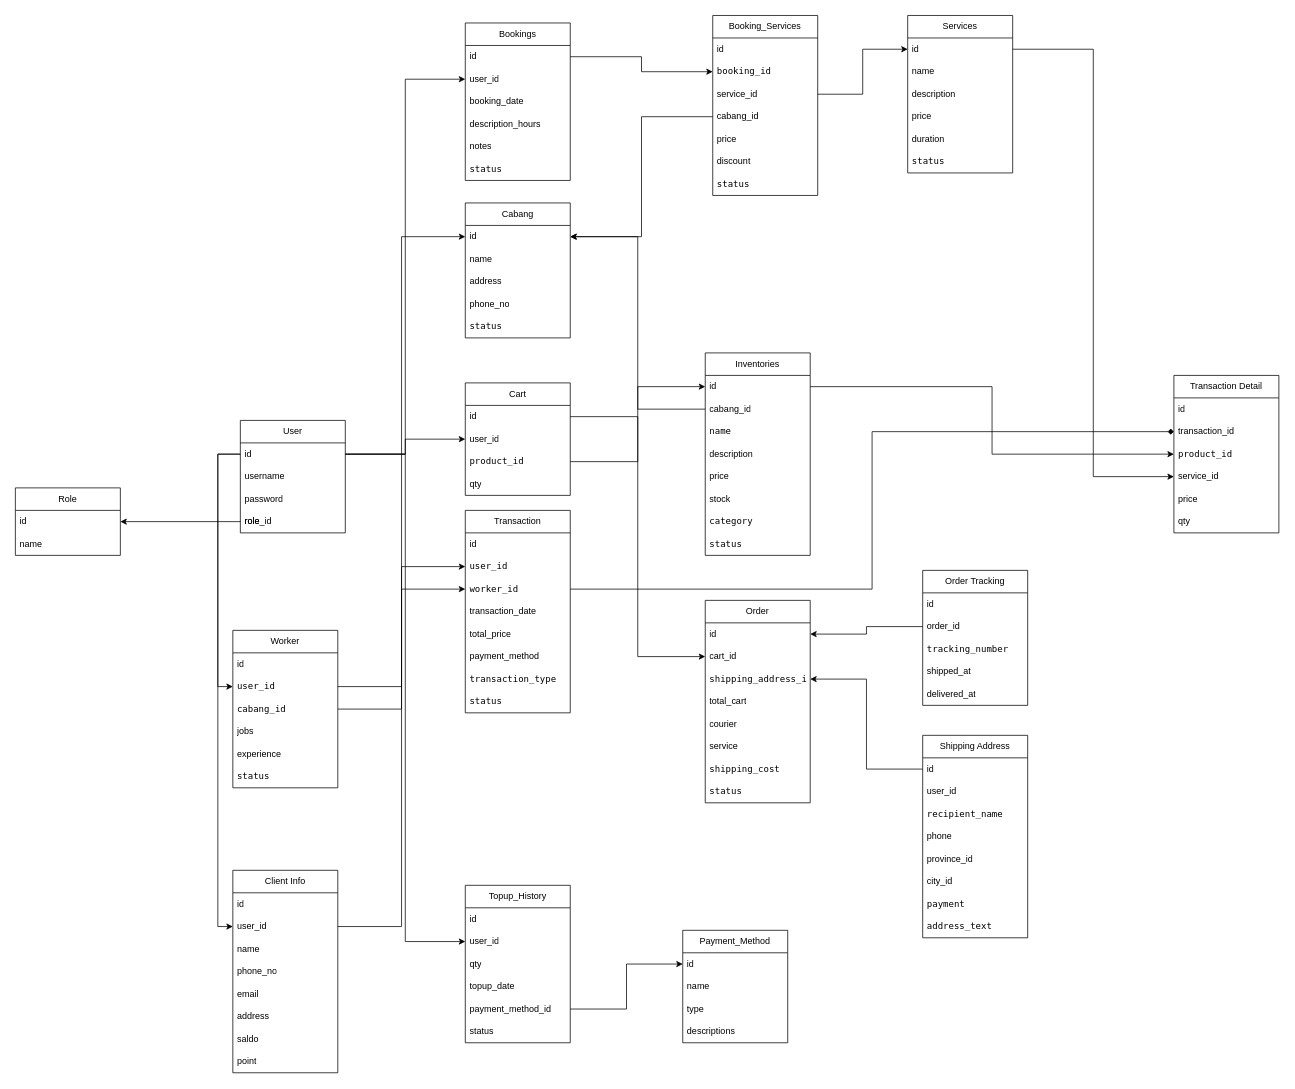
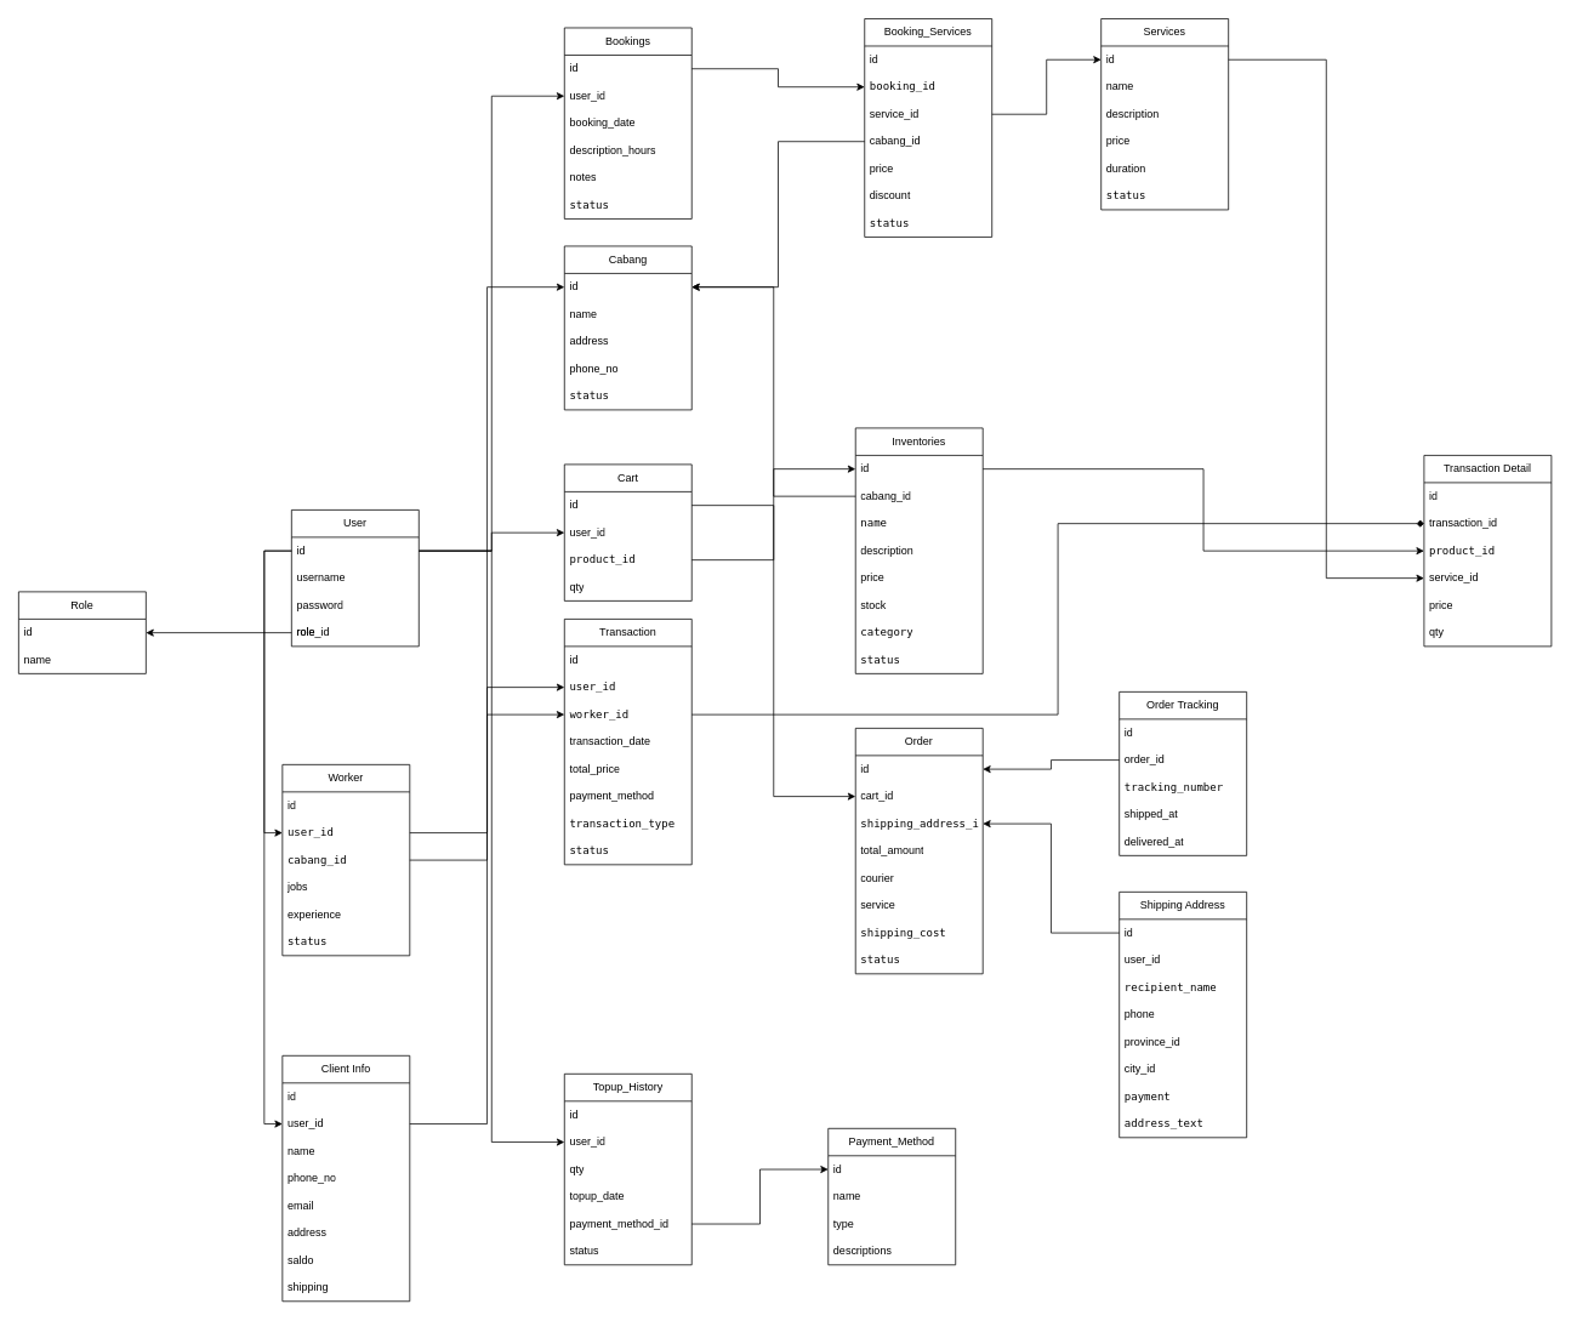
- <mxCell id="119" value="total_cart" style="text;strokeColor=none;fillColor=none;align=left;verticalAlign=middle;spacingLeft=4;spacingRight=4;overflow=hidden;points=[[0,0.5],[1,0.5]];portConstraint=eastwest;rotatable=0;whiteSpace=wrap;html=1;" vertex="1" parent="115"><mxGeometry y="120" width="140" height="30" as="geometry" /></mxCell>
+ <mxCell id="119" value="total_amount" style="text;strokeColor=none;fillColor=none;align=left;verticalAlign=middle;spacingLeft=4;spacingRight=4;overflow=hidden;points=[[0,0.5],[1,0.5]];portConstraint=eastwest;rotatable=0;whiteSpace=wrap;html=1;" vertex="1" parent="115"><mxGeometry y="120" width="140" height="30" as="geometry" /></mxCell>
- <mxCell id="15" value="point" style="text;strokeColor=none;fillColor=none;align=left;verticalAlign=middle;spacingLeft=4;spacingRight=4;overflow=hidden;points=[[0,0.5],[1,0.5]];portConstraint=eastwest;rotatable=0;whiteSpace=wrap;html=1;" vertex="1" parent="7"><mxGeometry y="240" width="140" height="30" as="geometry" /></mxCell>
+ <mxCell id="15" value="shipping" style="text;strokeColor=none;fillColor=none;align=left;verticalAlign=middle;spacingLeft=4;spacingRight=4;overflow=hidden;points=[[0,0.5],[1,0.5]];portConstraint=eastwest;rotatable=0;whiteSpace=wrap;html=1;" vertex="1" parent="7"><mxGeometry y="240" width="140" height="30" as="geometry" /></mxCell>
